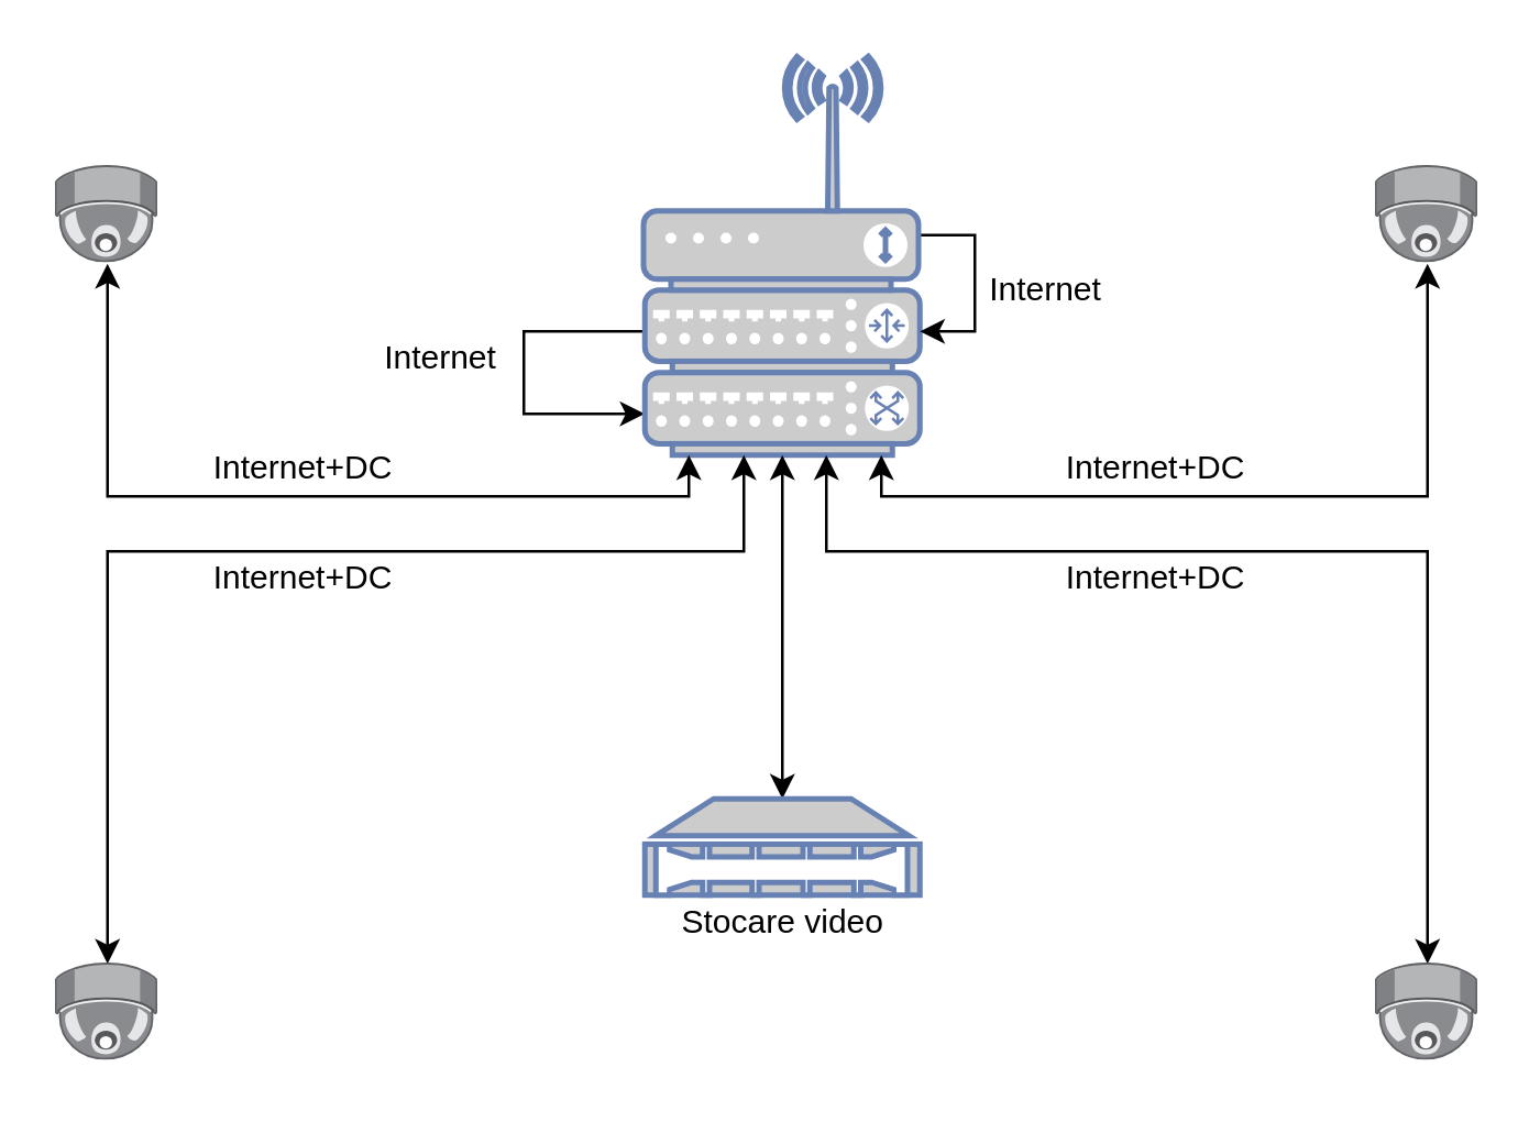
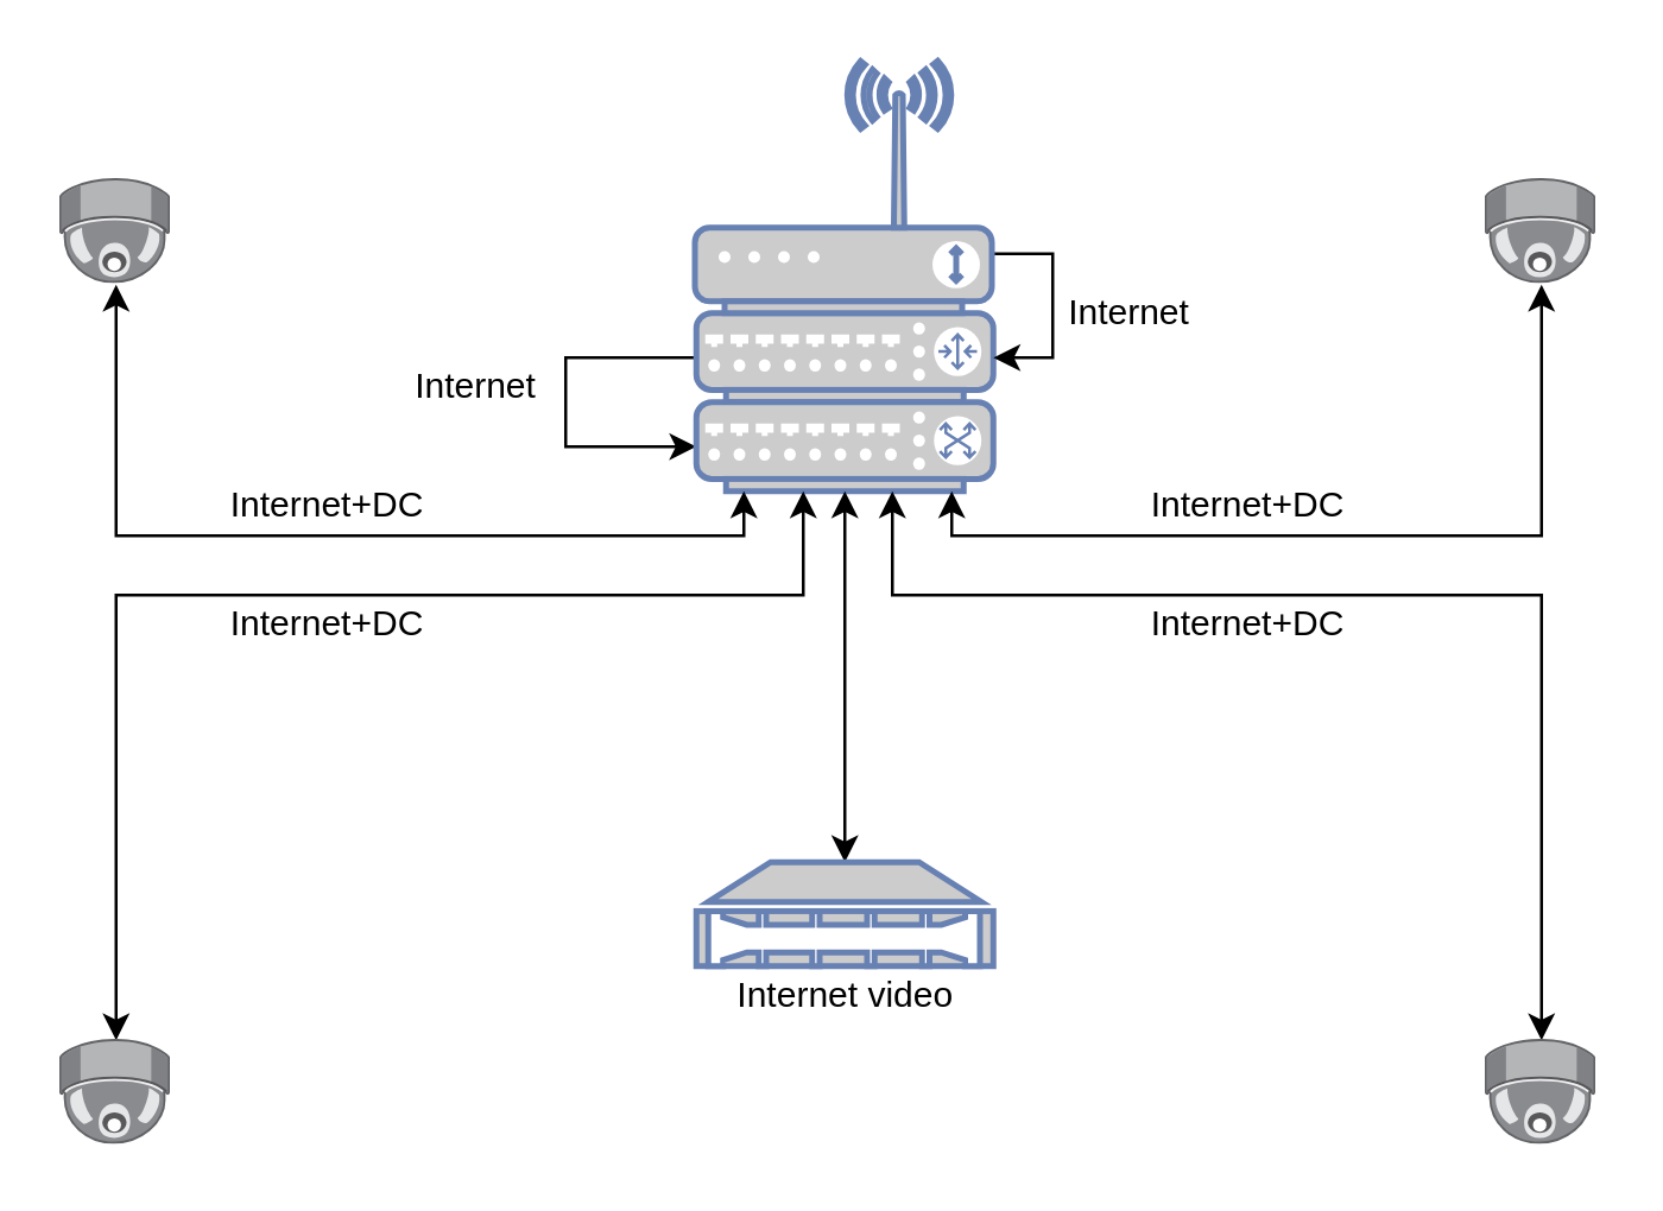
- <mxCell id="19" value="Stocare video" style="text;html=1;strokeColor=none;fillColor=none;align=center;verticalAlign=middle;whiteSpace=wrap;rounded=0;" vertex="1" parent="1"><mxGeometry x="225.75" y="330" width="116.5" height="10" as="geometry" /></mxCell>
+ <mxCell id="19" value="Internet video" style="text;html=1;strokeColor=none;fillColor=none;align=center;verticalAlign=middle;whiteSpace=wrap;rounded=0;" vertex="1" parent="1"><mxGeometry x="225.75" y="330" width="116.5" height="10" as="geometry" /></mxCell>
